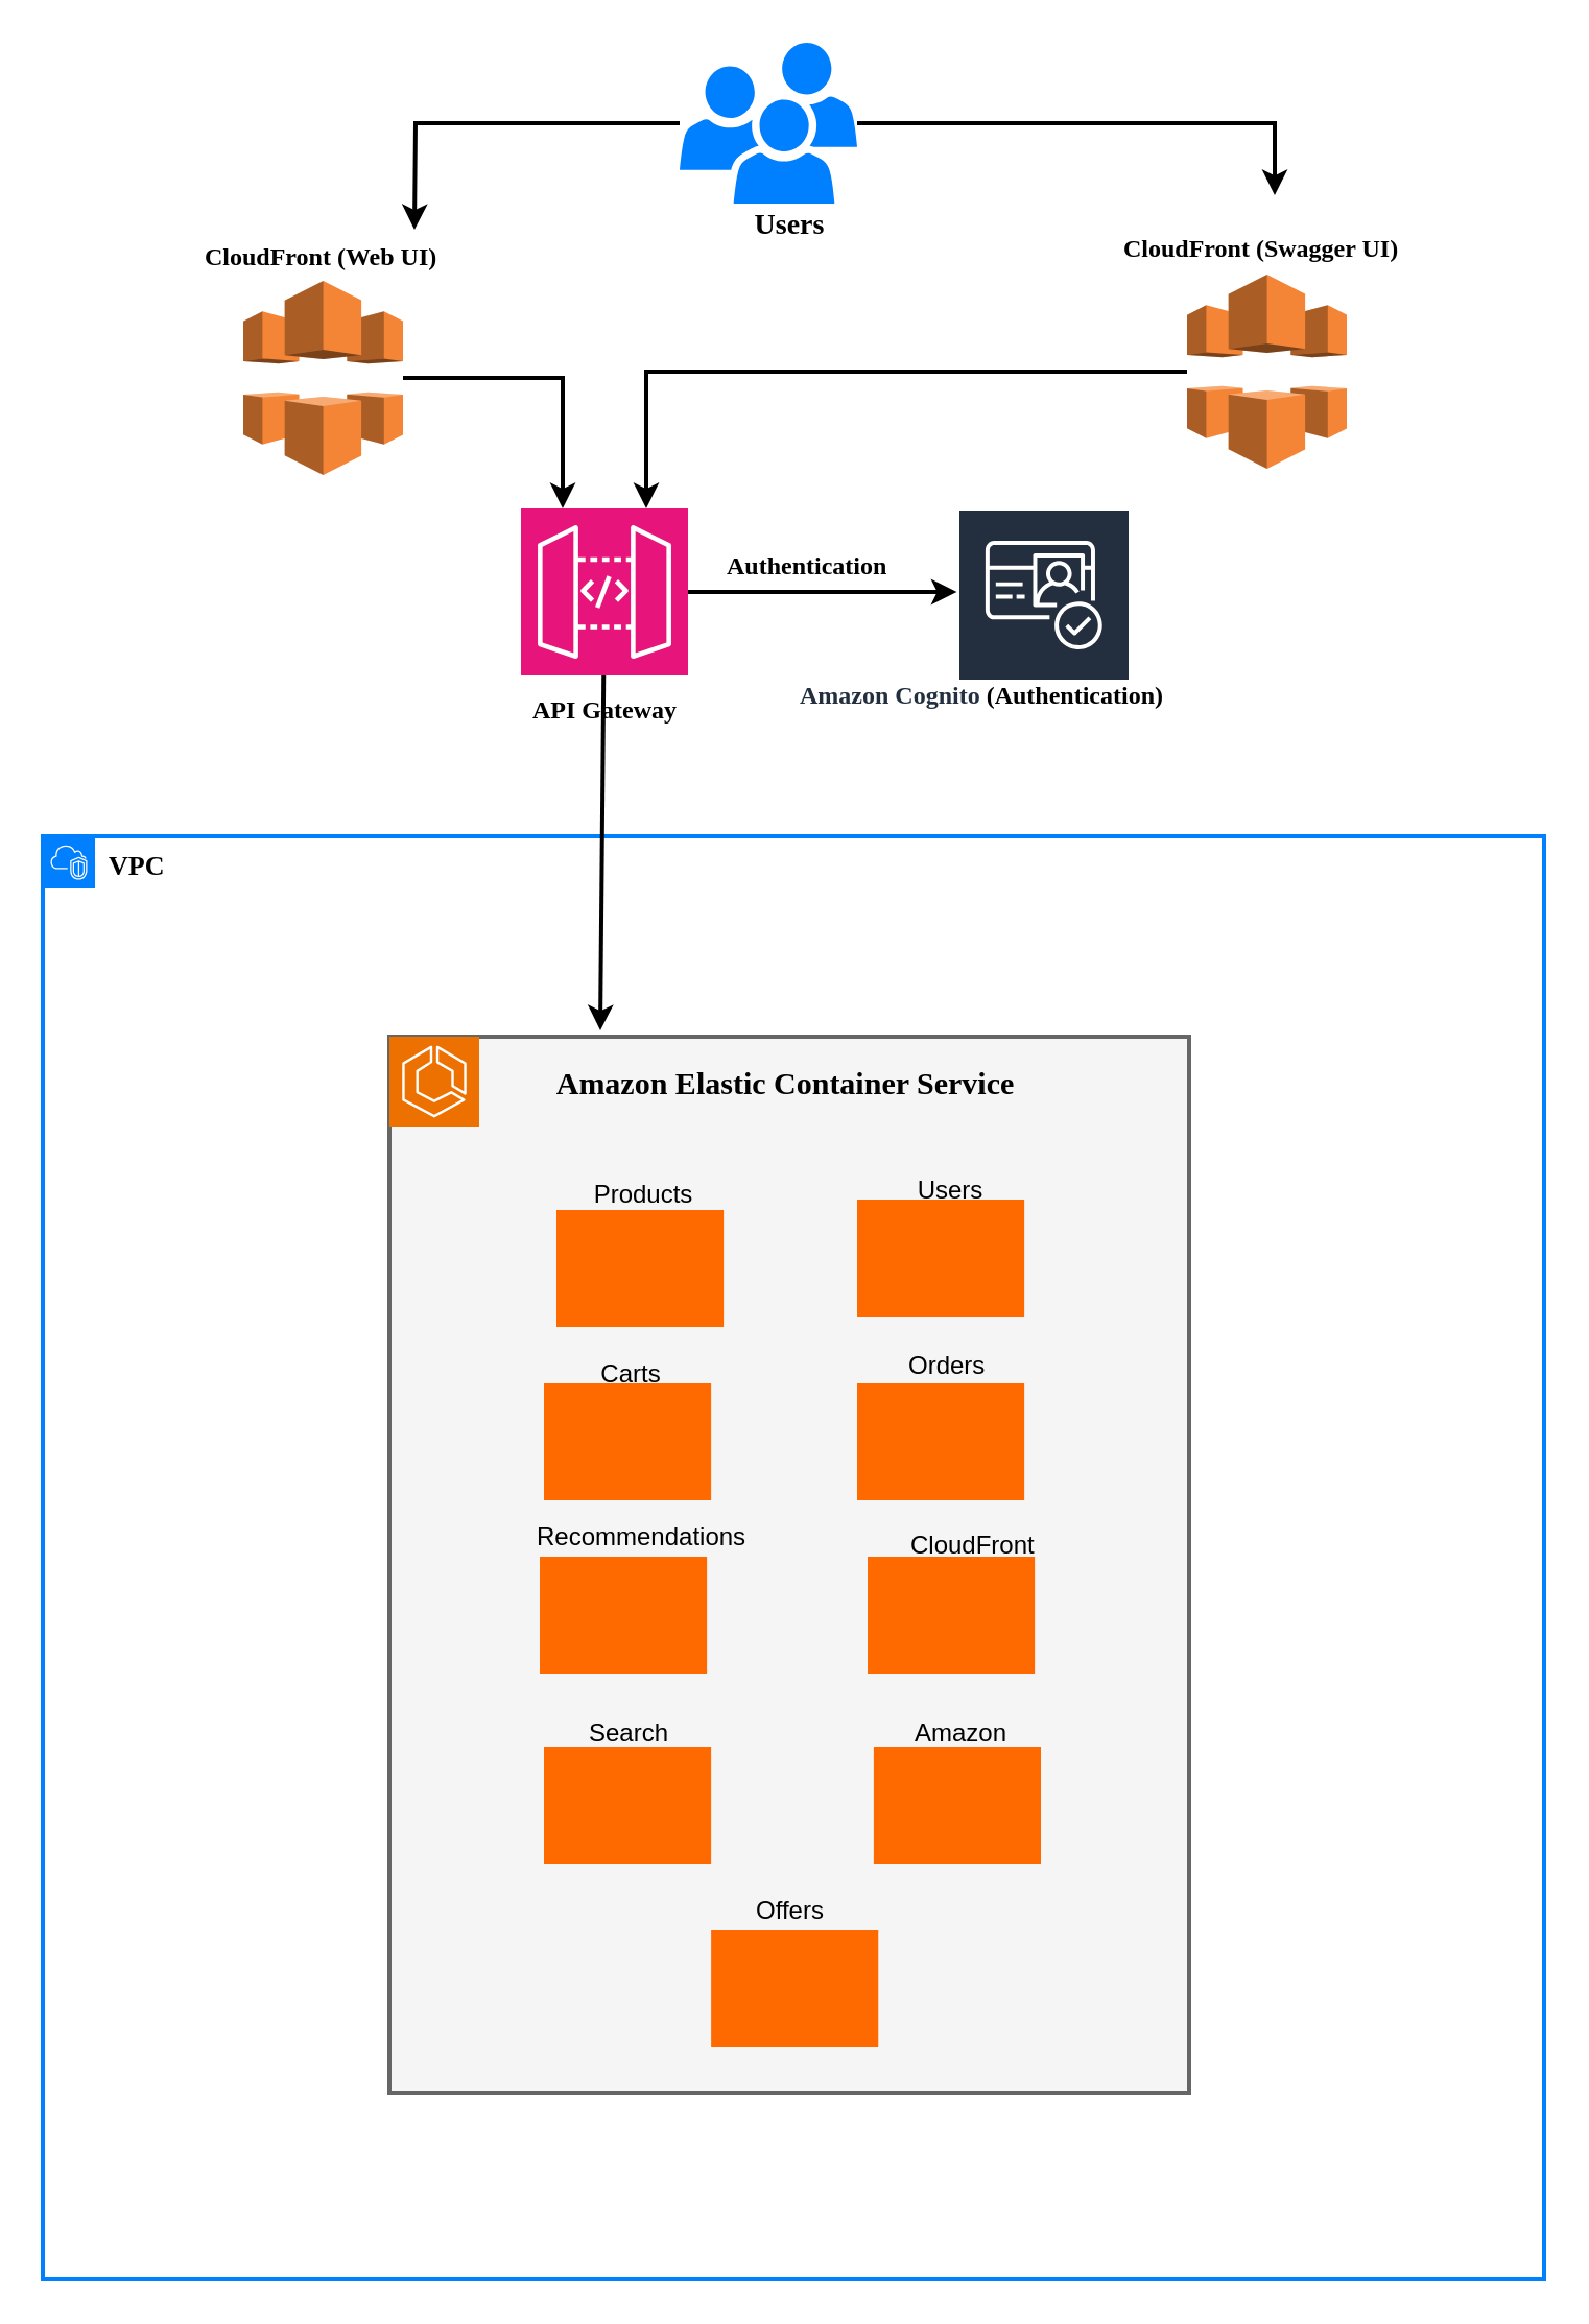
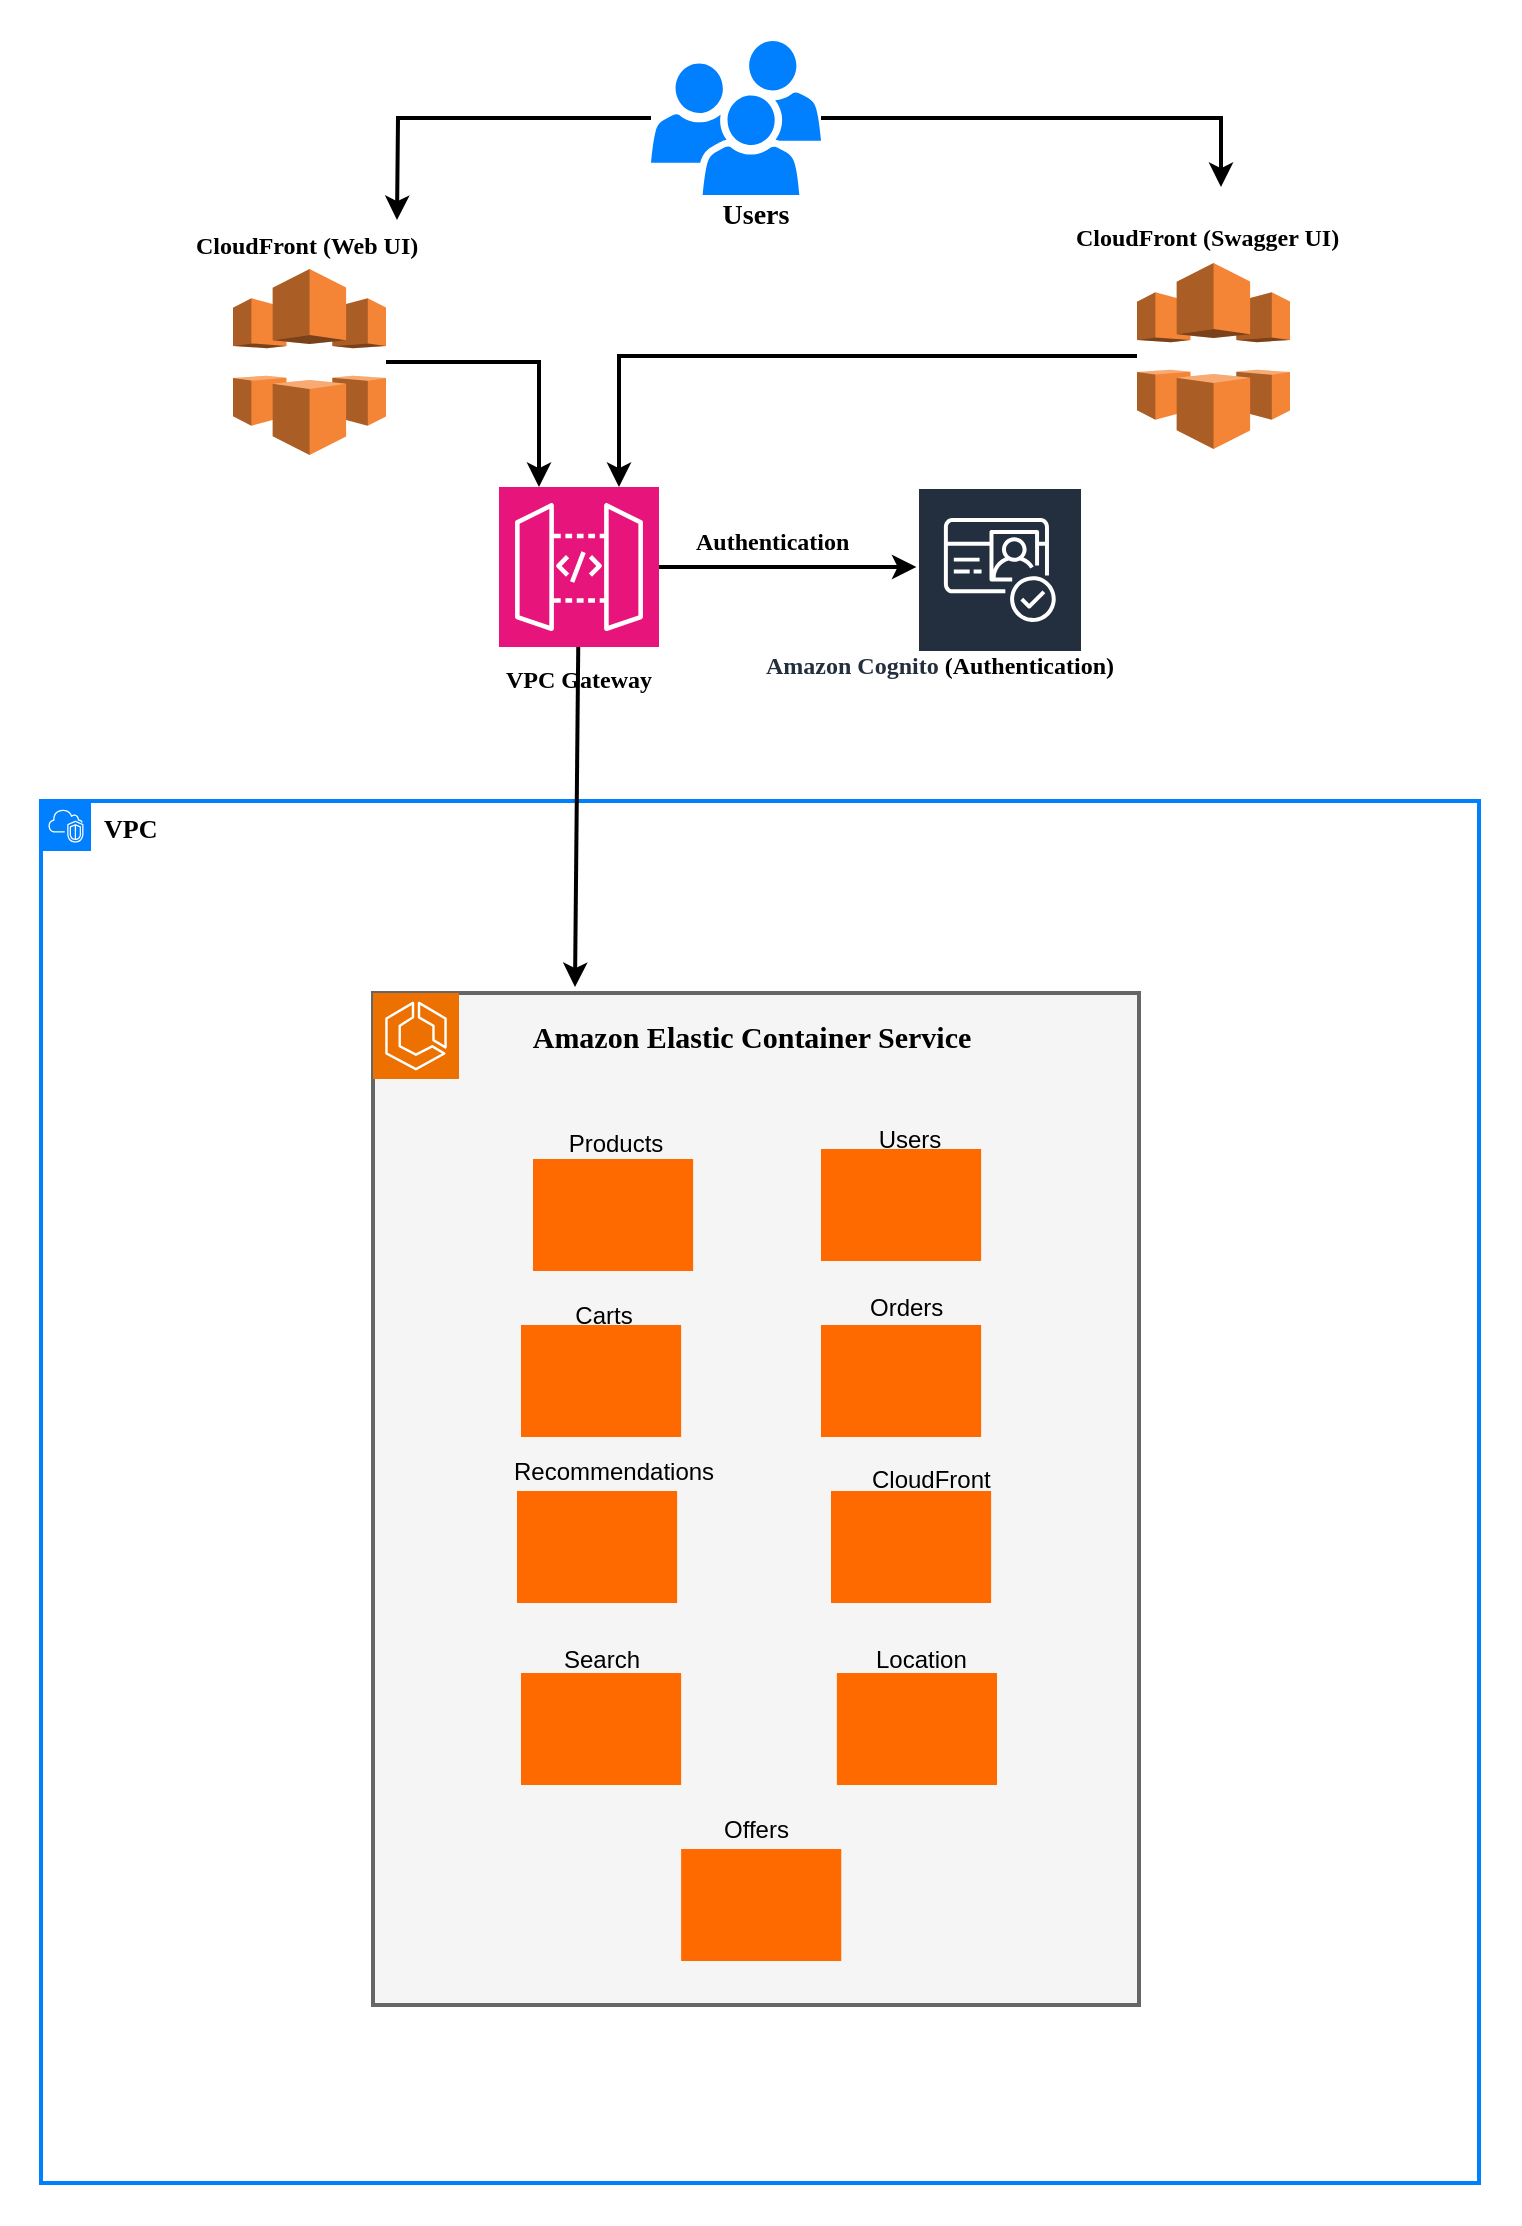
- <mxCell id="28" value="&lt;font face=&quot;Georgia&quot;&gt;&lt;b&gt;&lt;br&gt;&lt;/b&gt;&lt;/font&gt;&lt;p style=&quot;white-space: pre-wrap;&quot; dir=&quot;auto&quot;&gt;&lt;font face=&quot;Georgia&quot;&gt;&lt;b&gt;API Gateway&lt;/b&gt;&lt;/font&gt;&lt;/p&gt;&lt;font face=&quot;Georgia&quot;&gt;&lt;b&gt;&lt;br&gt;&lt;/b&gt;&lt;/font&gt;" style="text;html=1;align=center;verticalAlign=middle;whiteSpace=wrap;rounded=0;" vertex="1" parent="5"><mxGeometry x="221" y="314" width="137" height="51" as="geometry" /></mxCell>
+ <mxCell id="28" value="&lt;font face=&quot;Georgia&quot;&gt;&lt;b&gt;&lt;br&gt;&lt;/b&gt;&lt;/font&gt;&lt;p style=&quot;white-space: pre-wrap;&quot; dir=&quot;auto&quot;&gt;&lt;font face=&quot;Georgia&quot;&gt;&lt;b&gt;VPC Gateway&lt;/b&gt;&lt;/font&gt;&lt;/p&gt;&lt;font face=&quot;Georgia&quot;&gt;&lt;b&gt;&lt;br&gt;&lt;/b&gt;&lt;/font&gt;" style="text;html=1;align=center;verticalAlign=middle;whiteSpace=wrap;rounded=0;" vertex="1" parent="5"><mxGeometry x="221" y="314" width="137" height="51" as="geometry" /></mxCell>
- <mxCell id="25" value="&lt;p dir=&quot;auto&quot; style=&quot;white-space: pre-wrap;&quot;&gt;Amazon&lt;/p&gt;" style="text;whiteSpace=wrap;html=1;" parent="6" vertex="1"><mxGeometry x="416" y="404.003" width="73" height="60" as="geometry" /></mxCell>
+ <mxCell id="25" value="&lt;p dir=&quot;auto&quot; style=&quot;white-space: pre-wrap;&quot;&gt;Location&lt;/p&gt;" style="text;whiteSpace=wrap;html=1;" parent="6" vertex="1"><mxGeometry x="416" y="404.003" width="73" height="60" as="geometry" /></mxCell>
